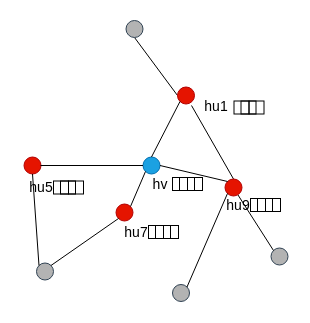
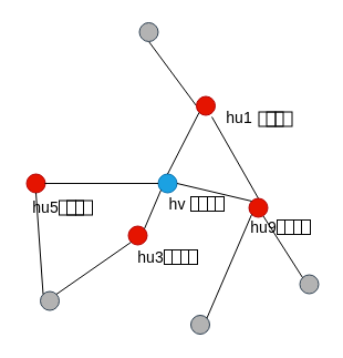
- <mxCell id="13" value="&lt;font style=&quot;font-size: 14px&quot;&gt;hu7&lt;/font&gt;" style="text;html=1;strokeColor=none;fillColor=none;align=center;verticalAlign=middle;whiteSpace=wrap;rounded=0;" vertex="1" parent="9"><mxGeometry width="40" height="20" as="geometry" /></mxCell>
+ <mxCell id="13" value="&lt;font style=&quot;font-size: 14px&quot;&gt;hu3&lt;/font&gt;" style="text;html=1;strokeColor=none;fillColor=none;align=center;verticalAlign=middle;whiteSpace=wrap;rounded=0;" vertex="1" parent="9"><mxGeometry width="40" height="20" as="geometry" /></mxCell>
